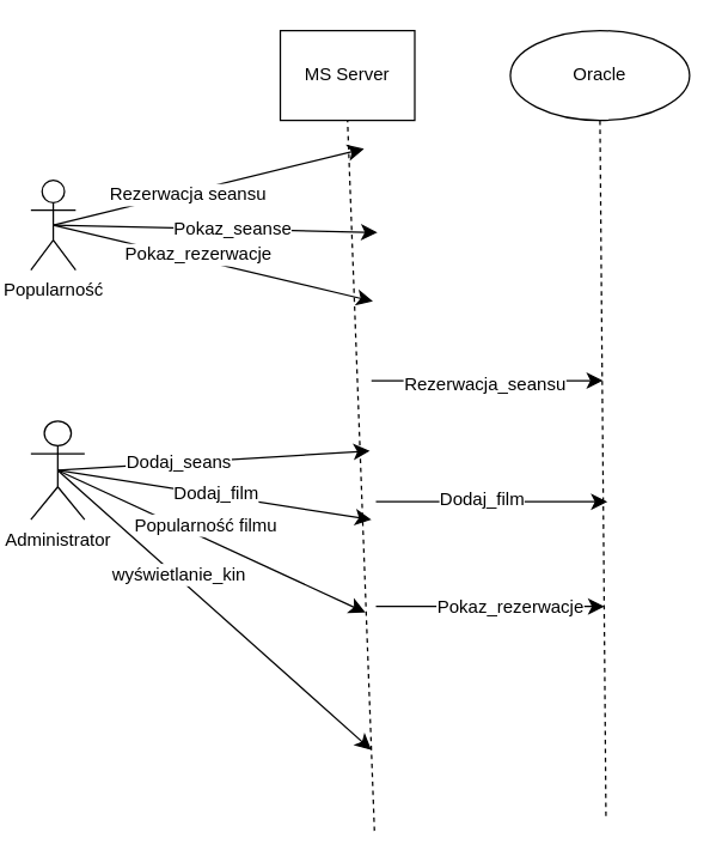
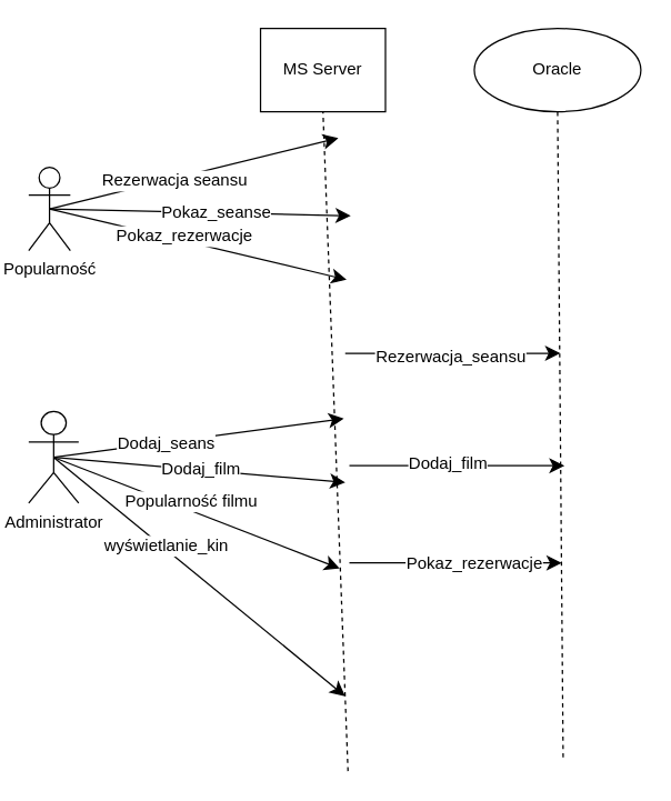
- <mxCell id="5" value="Administrator" style="shape=umlActor;verticalLabelPosition=bottom;verticalAlign=top;html=1;outlineConnect=0;" vertex="1" parent="1"><mxGeometry x="20" y="281" width="36" height="66" as="geometry" /></mxCell>
+ <mxCell id="5" value="Administrator" style="shape=umlActor;verticalLabelPosition=bottom;verticalAlign=top;html=1;outlineConnect=0;" vertex="1" parent="1"><mxGeometry x="20" y="296" width="36" height="66" as="geometry" /></mxCell>
